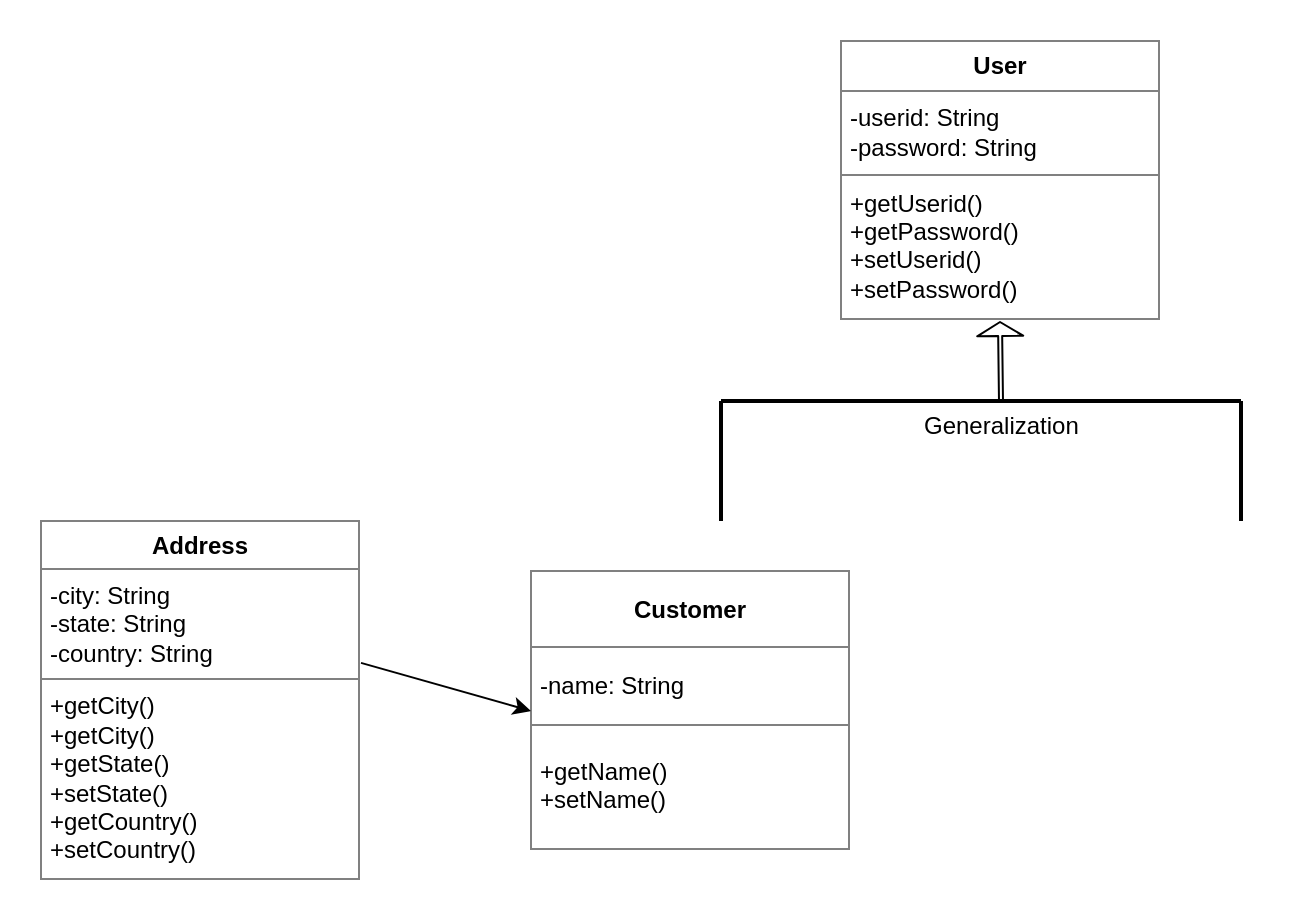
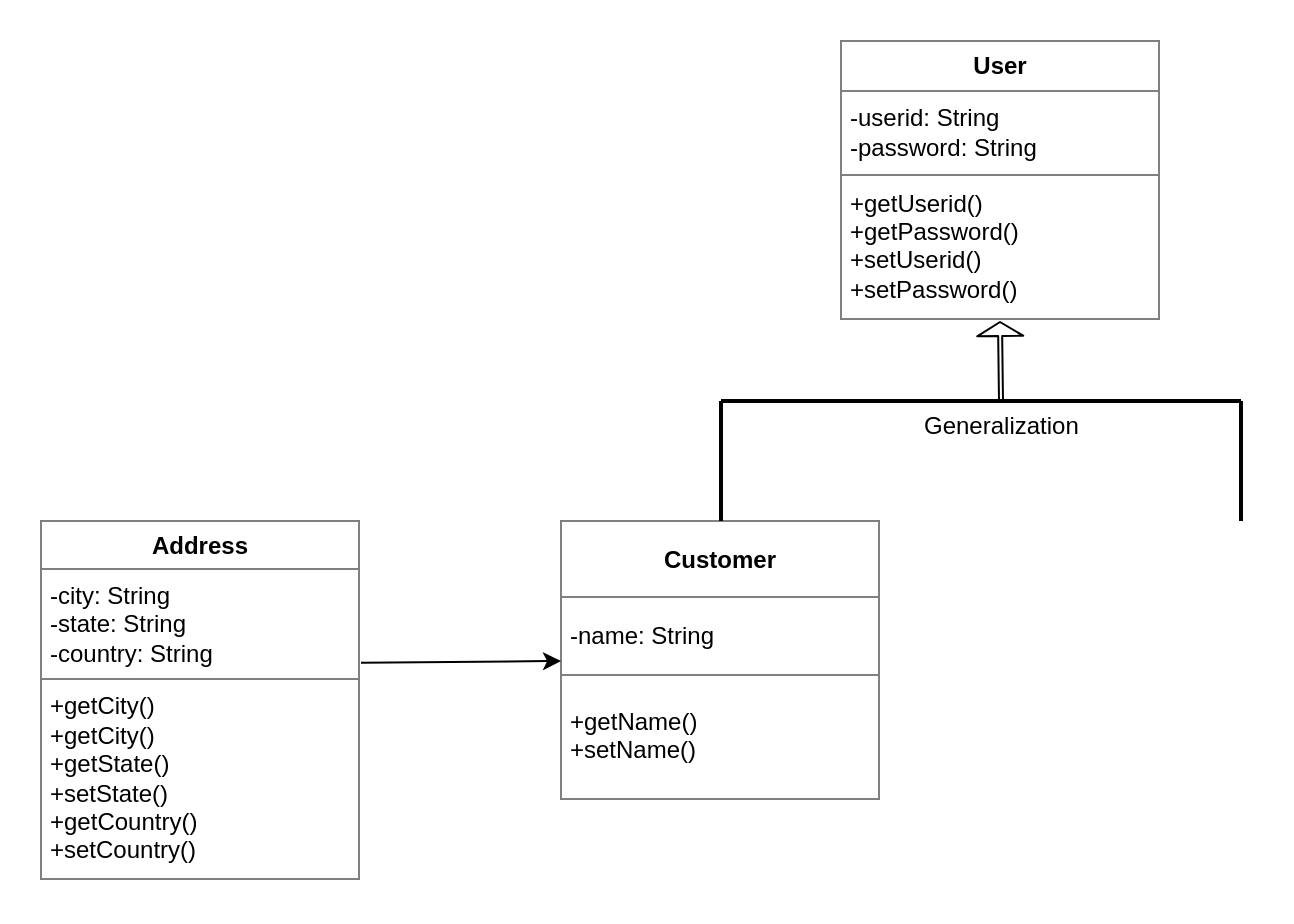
- <mxCell id="3" value="&lt;table border=&quot;1&quot; width=&quot;100%&quot; cellpadding=&quot;4&quot; style=&quot;width: 100% ; height: 100% ; border-collapse: collapse&quot;&gt;&lt;tbody&gt;&lt;tr&gt;&lt;th align=&quot;center&quot;&gt;Customer&lt;/th&gt;&lt;/tr&gt;&lt;tr&gt;&lt;td align=&quot;center&quot;&gt;&lt;div style=&quot;text-align: left&quot;&gt;&lt;span style=&quot;text-align: left&quot;&gt;-name: String&lt;/span&gt;&lt;/div&gt;&lt;/td&gt;&lt;/tr&gt;&lt;tr&gt;&lt;td align=&quot;center&quot;&gt;&lt;div style=&quot;text-align: left&quot;&gt;&lt;span style=&quot;text-align: left&quot;&gt;+getName()&lt;/span&gt;&lt;/div&gt;&lt;div style=&quot;text-align: left&quot;&gt;&lt;div&gt;&lt;span&gt;+setName()&lt;/span&gt;&lt;/div&gt;&lt;/div&gt;&lt;/td&gt;&lt;/tr&gt;&lt;/tbody&gt;&lt;/table&gt;" style="text;html=1;strokeColor=none;fillColor=none;overflow=fill;" vertex="1" parent="1"><mxGeometry x="265" y="285" width="160" height="140" as="geometry" /></mxCell>
+ <mxCell id="3" value="&lt;table border=&quot;1&quot; width=&quot;100%&quot; cellpadding=&quot;4&quot; style=&quot;width: 100% ; height: 100% ; border-collapse: collapse&quot;&gt;&lt;tbody&gt;&lt;tr&gt;&lt;th align=&quot;center&quot;&gt;Customer&lt;/th&gt;&lt;/tr&gt;&lt;tr&gt;&lt;td align=&quot;center&quot;&gt;&lt;div style=&quot;text-align: left&quot;&gt;&lt;span style=&quot;text-align: left&quot;&gt;-name: String&lt;/span&gt;&lt;/div&gt;&lt;/td&gt;&lt;/tr&gt;&lt;tr&gt;&lt;td align=&quot;center&quot;&gt;&lt;div style=&quot;text-align: left&quot;&gt;&lt;span style=&quot;text-align: left&quot;&gt;+getName()&lt;/span&gt;&lt;/div&gt;&lt;div style=&quot;text-align: left&quot;&gt;&lt;div&gt;&lt;span&gt;+setName()&lt;/span&gt;&lt;/div&gt;&lt;/div&gt;&lt;/td&gt;&lt;/tr&gt;&lt;/tbody&gt;&lt;/table&gt;" style="text;html=1;strokeColor=none;fillColor=none;overflow=fill;" vertex="1" parent="1"><mxGeometry x="280" y="260" width="160" height="140" as="geometry" /></mxCell>
